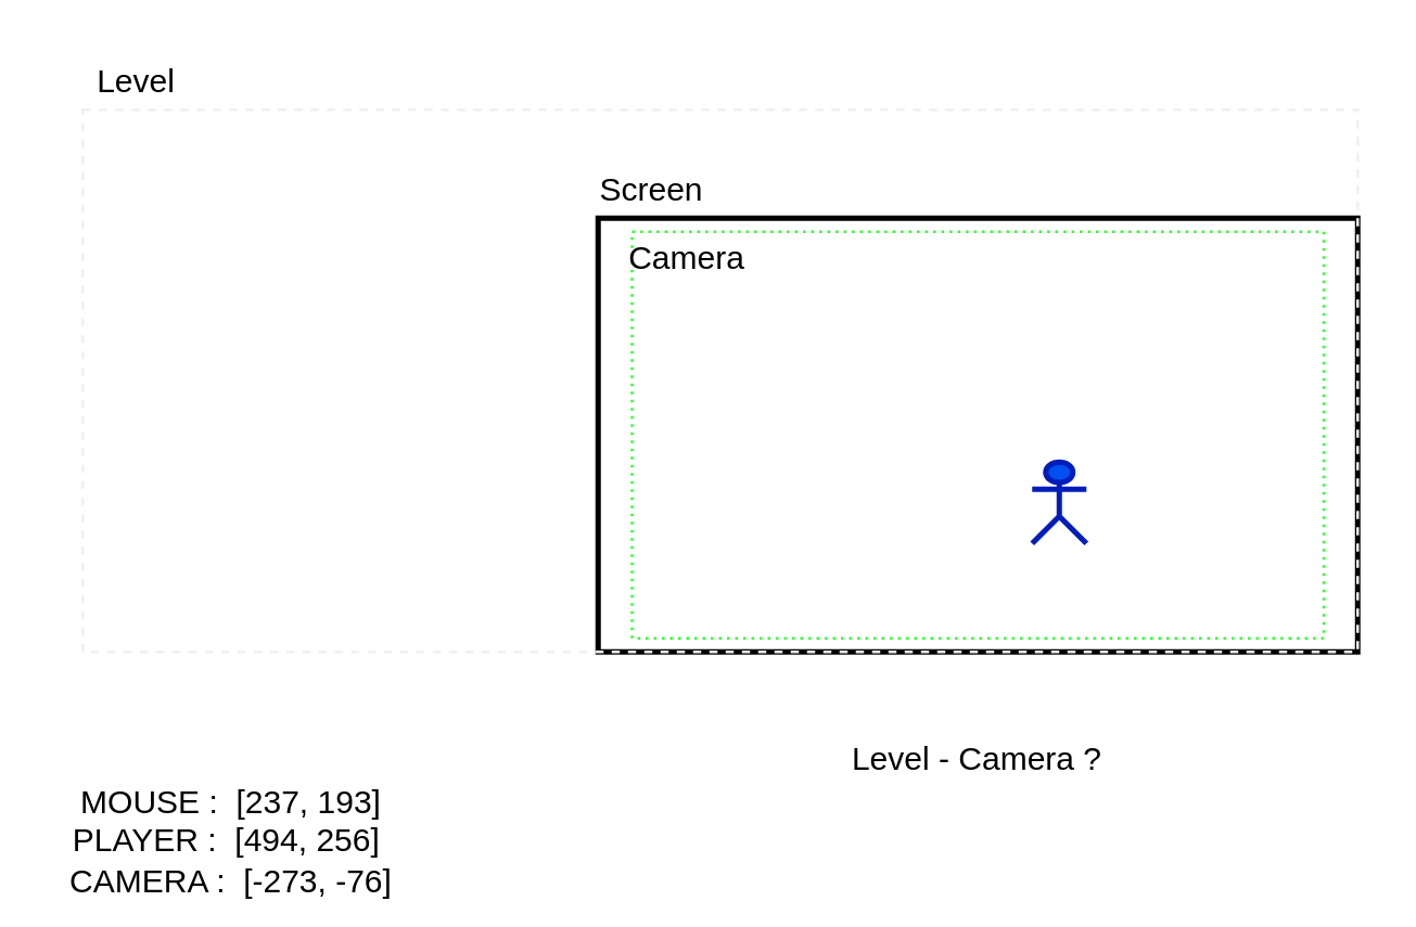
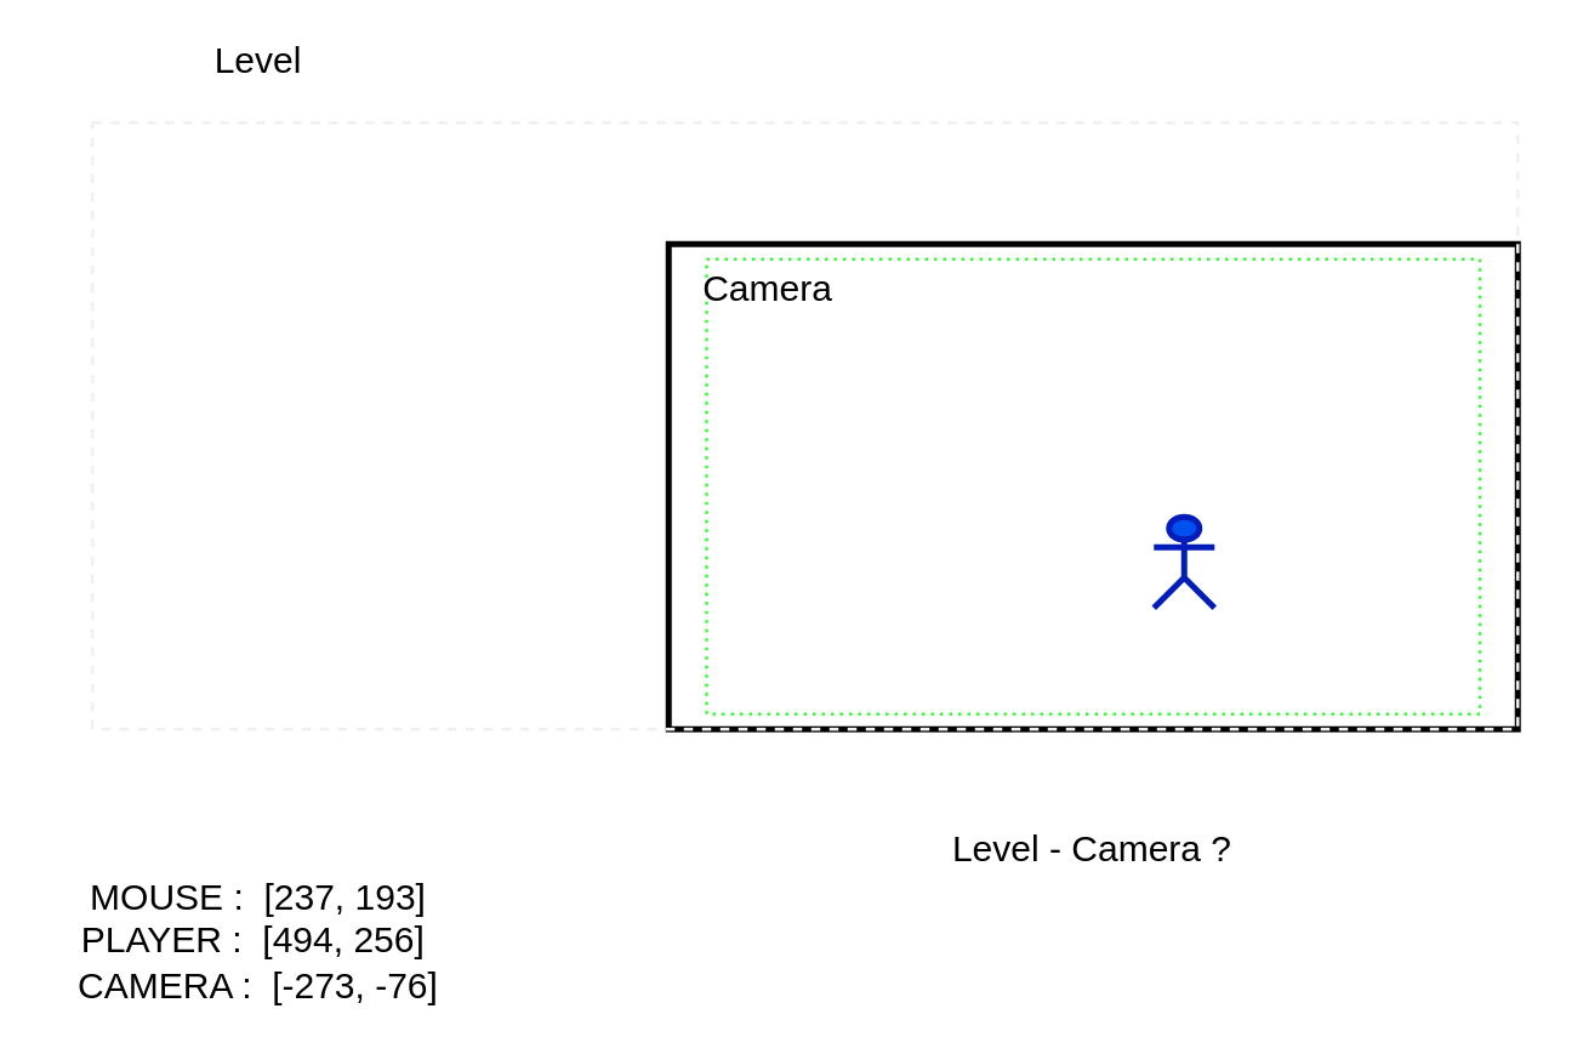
- <mxCell id="6" value="Level" style="text;html=1;strokeColor=none;fillColor=none;align=center;verticalAlign=middle;whiteSpace=wrap;rounded=0;dashed=1;" vertex="1" parent="1"><mxGeometry x="30" y="20" width="40" height="20" as="geometry" /></mxCell>
+ <mxCell id="6" value="Level" style="text;html=1;strokeColor=none;fillColor=none;align=center;verticalAlign=middle;whiteSpace=wrap;rounded=0;dashed=1;" vertex="1" parent="1"><mxGeometry x="65" y="10" width="40" height="20" as="geometry" /></mxCell>
- <mxCell id="3" value="Screen" style="text;html=1;strokeColor=none;fillColor=none;align=center;verticalAlign=middle;whiteSpace=wrap;rounded=0;" vertex="1" parent="1"><mxGeometry x="220" y="60" width="40" height="20" as="geometry" /></mxCell>
